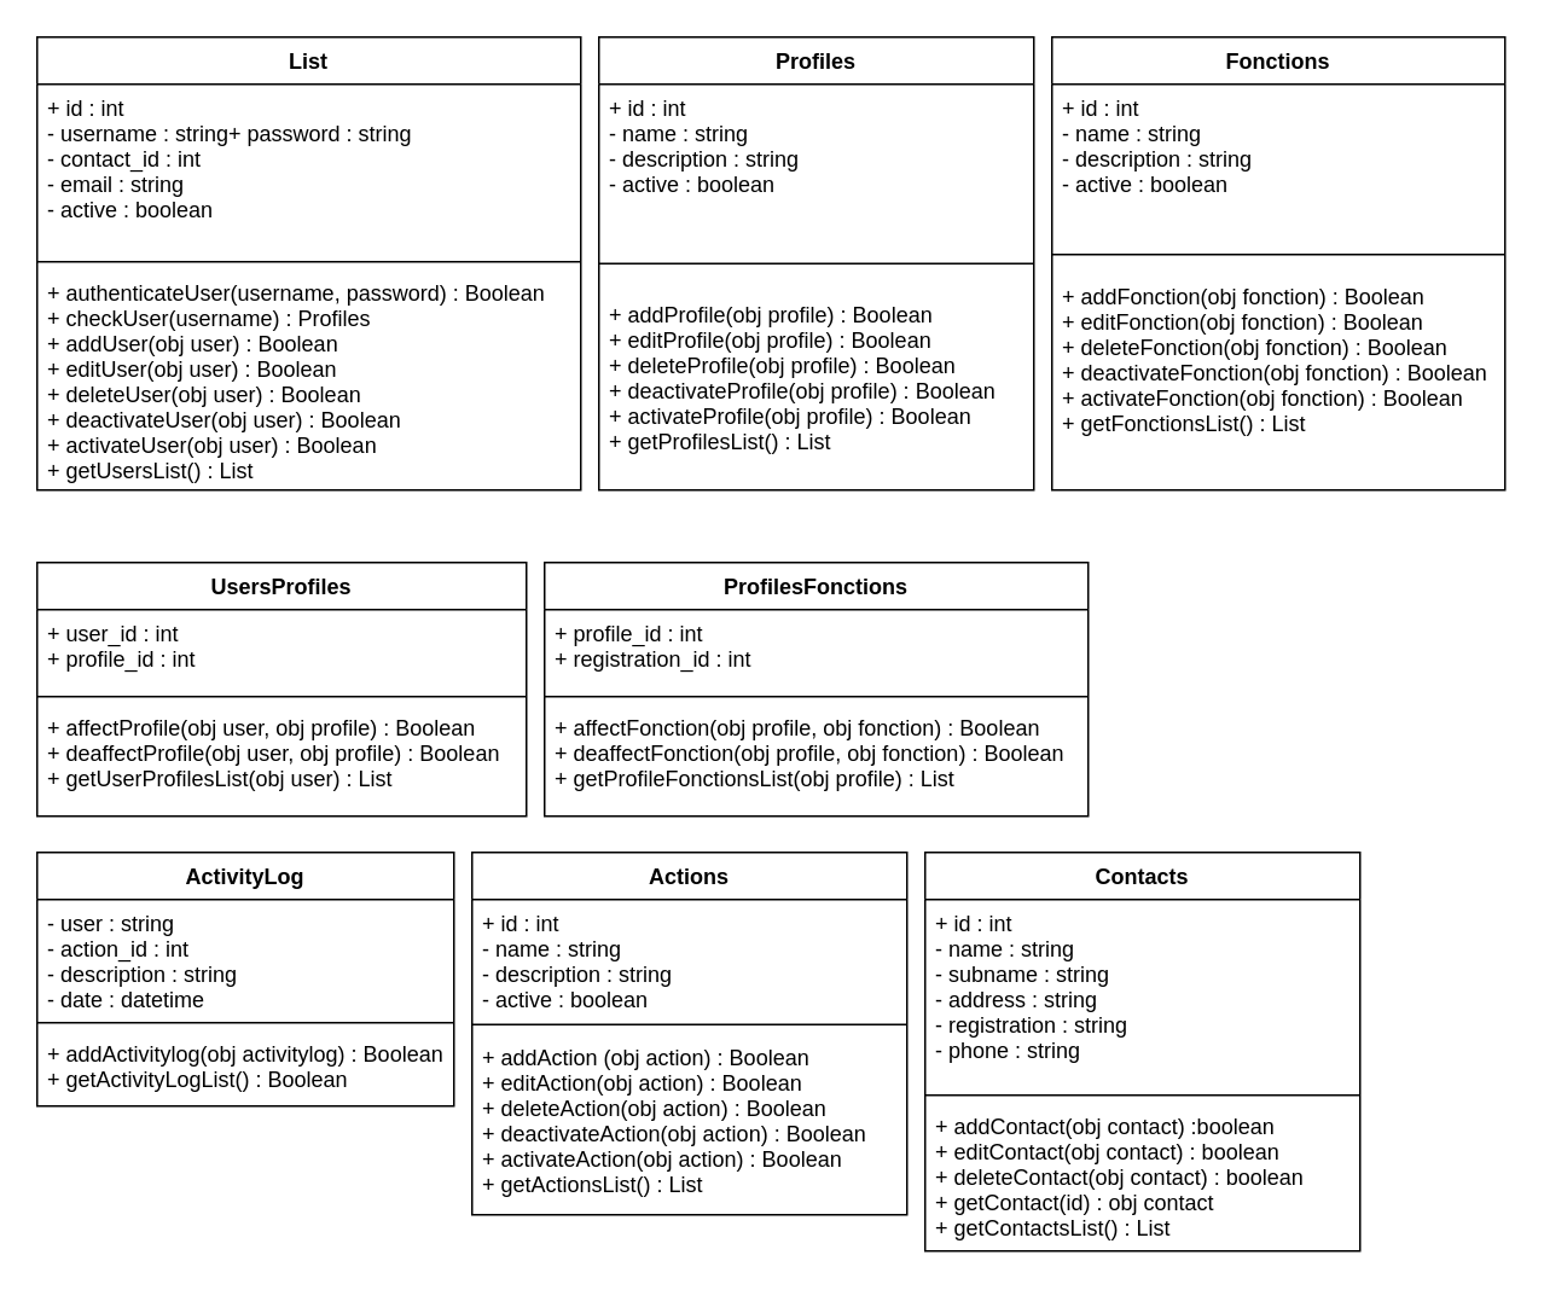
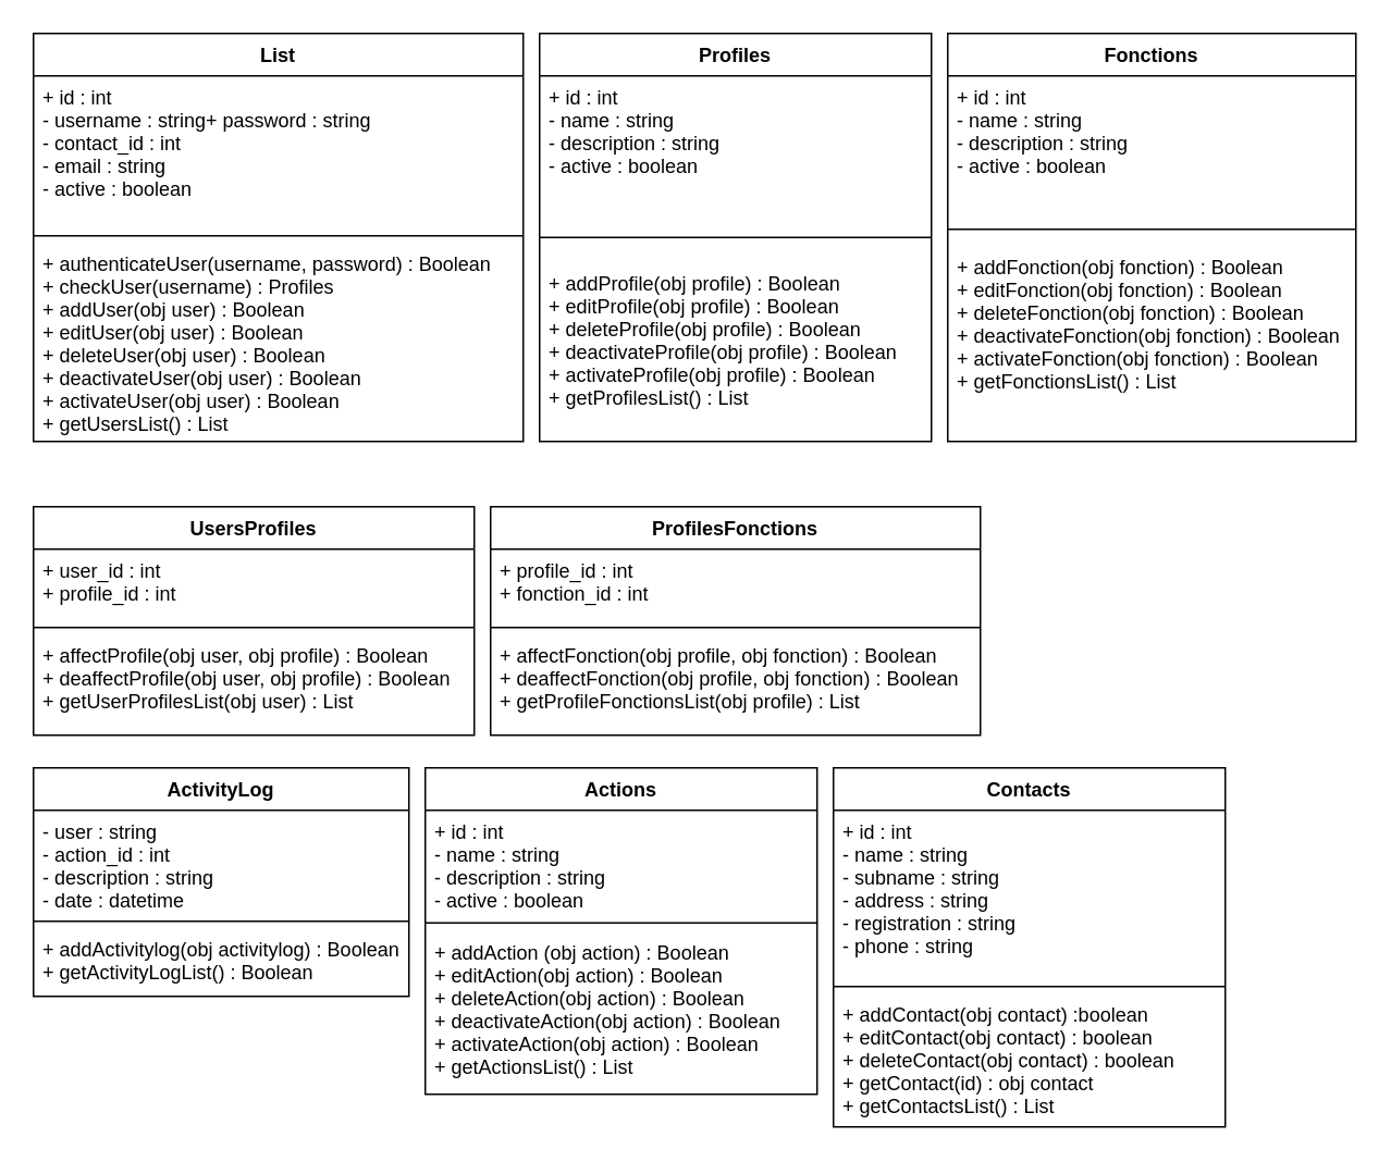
- <mxCell id="19" value="+ profile_id : int&#10;+ registration_id : int&#10;&#10;" style="text;strokeColor=none;fillColor=none;align=left;verticalAlign=top;spacingLeft=4;spacingRight=4;overflow=hidden;rotatable=0;points=[[0,0.5],[1,0.5]];portConstraint=eastwest;" parent="18" vertex="1"><mxGeometry y="26" width="300" height="44" as="geometry" /></mxCell>
+ <mxCell id="19" value="+ profile_id : int&#10;+ fonction_id : int&#10;&#10;" style="text;strokeColor=none;fillColor=none;align=left;verticalAlign=top;spacingLeft=4;spacingRight=4;overflow=hidden;rotatable=0;points=[[0,0.5],[1,0.5]];portConstraint=eastwest;" parent="18" vertex="1"><mxGeometry y="26" width="300" height="44" as="geometry" /></mxCell>
